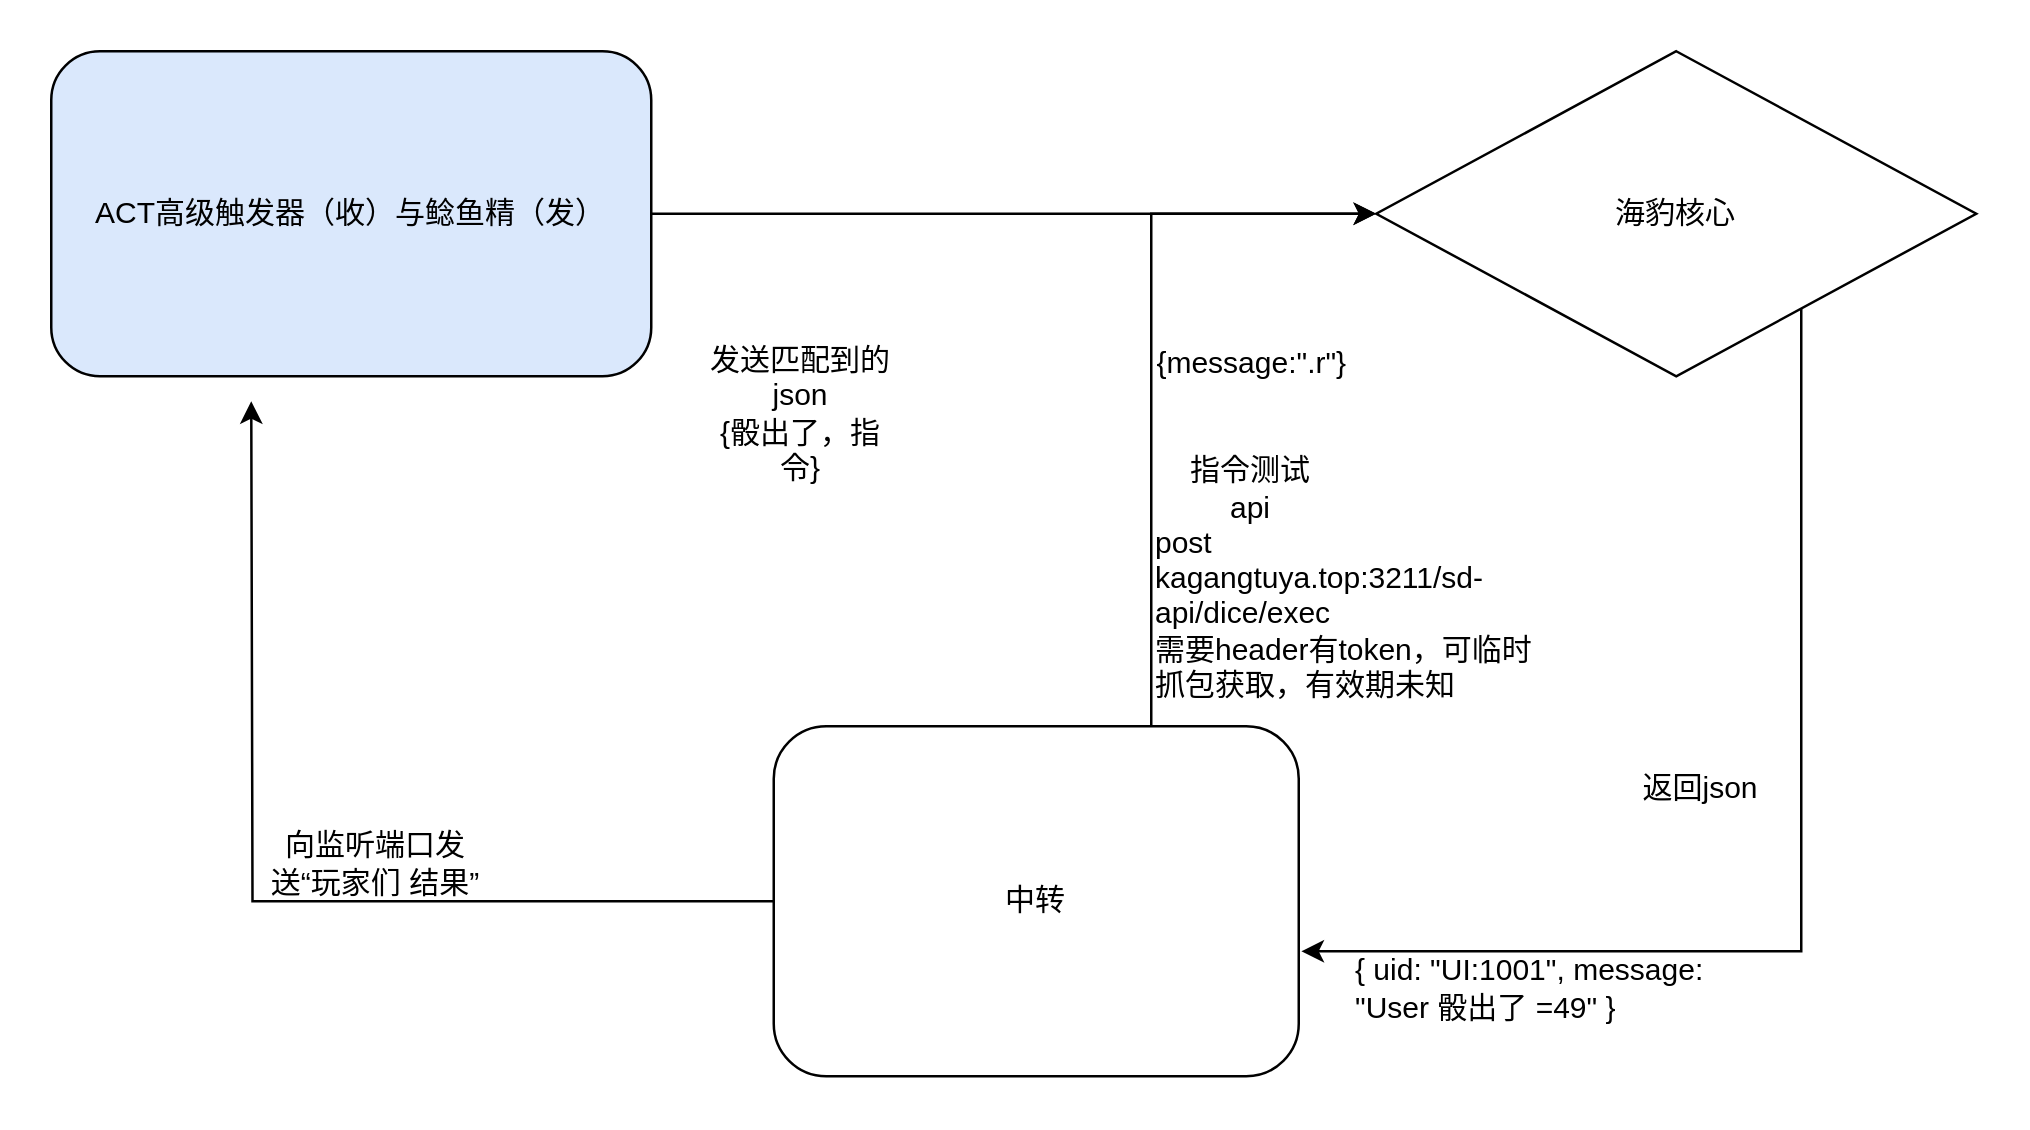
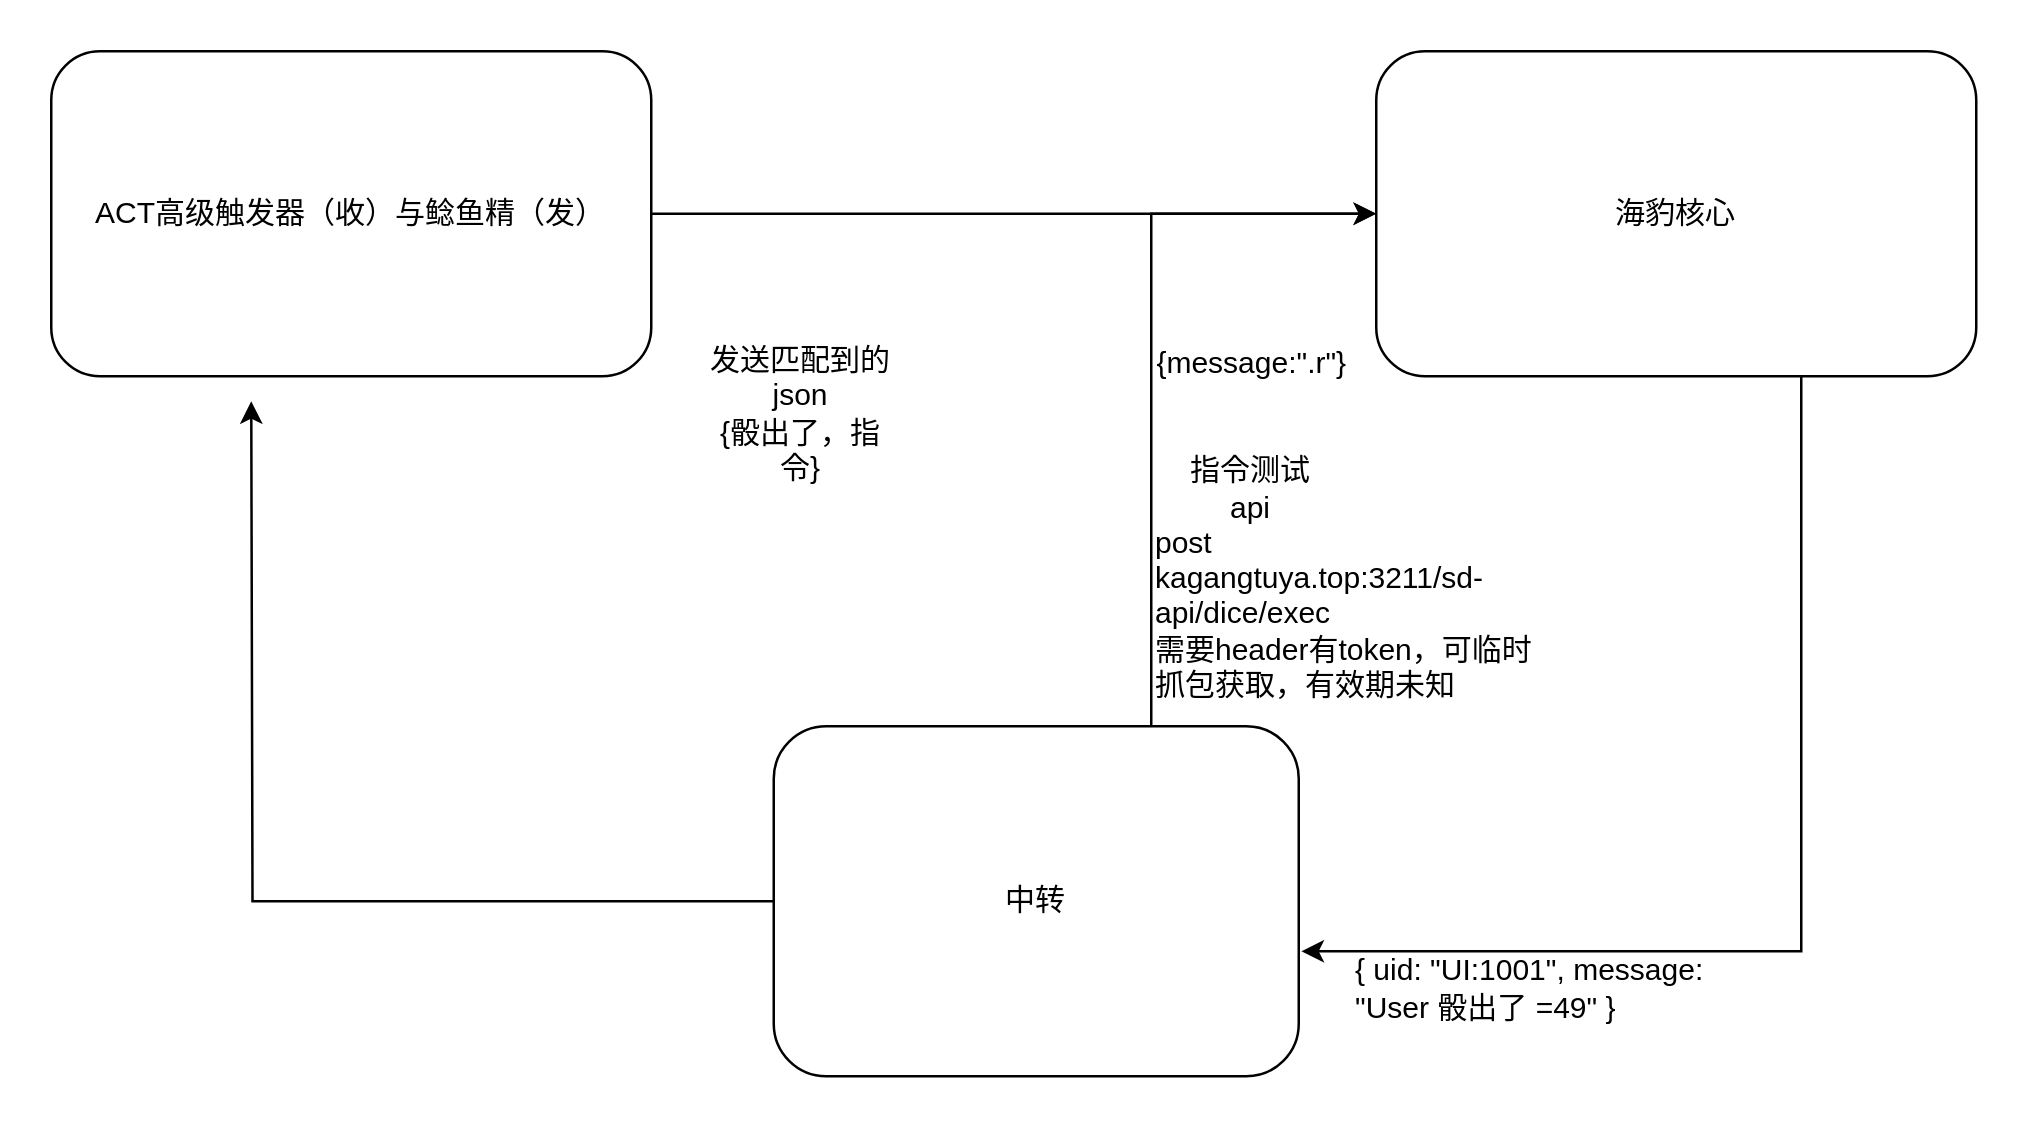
- <mxCell id="6" value="ACT高级触发器（收）与鲶鱼精（发）" style="rounded=1;whiteSpace=wrap;html=1;fillColor=#dae8fc;" vertex="1" parent="1"><mxGeometry x="20" y="20" width="240" height="130" as="geometry" /></mxCell>
+ <mxCell id="6" value="ACT高级触发器（收）与鲶鱼精（发）" style="rounded=1;whiteSpace=wrap;html=1;" vertex="1" parent="1"><mxGeometry x="20" y="20" width="240" height="130" as="geometry" /></mxCell>
- <mxCell id="8" value="海豹核心" style="rhombus;whiteSpace=wrap;html=1;" vertex="1" parent="1"><mxGeometry x="550" y="20" width="240" height="130" as="geometry" /></mxCell>
+ <mxCell id="8" value="海豹核心" style="rounded=1;whiteSpace=wrap;html=1;" vertex="1" parent="1"><mxGeometry x="550" y="20" width="240" height="130" as="geometry" /></mxCell>
- <mxCell id="12" value="返回json" style="text;html=1;strokeColor=none;fillColor=none;align=center;verticalAlign=middle;whiteSpace=wrap;rounded=0;" vertex="1" parent="1"><mxGeometry x="650" y="300" width="60" height="30" as="geometry" /></mxCell>
- <mxCell id="15" value="向监听端口发送“玩家们 结果”" style="text;html=1;strokeColor=none;fillColor=none;align=center;verticalAlign=middle;whiteSpace=wrap;rounded=0;" vertex="1" parent="1"><mxGeometry x="100" y="330" width="100" height="30" as="geometry" /></mxCell>
